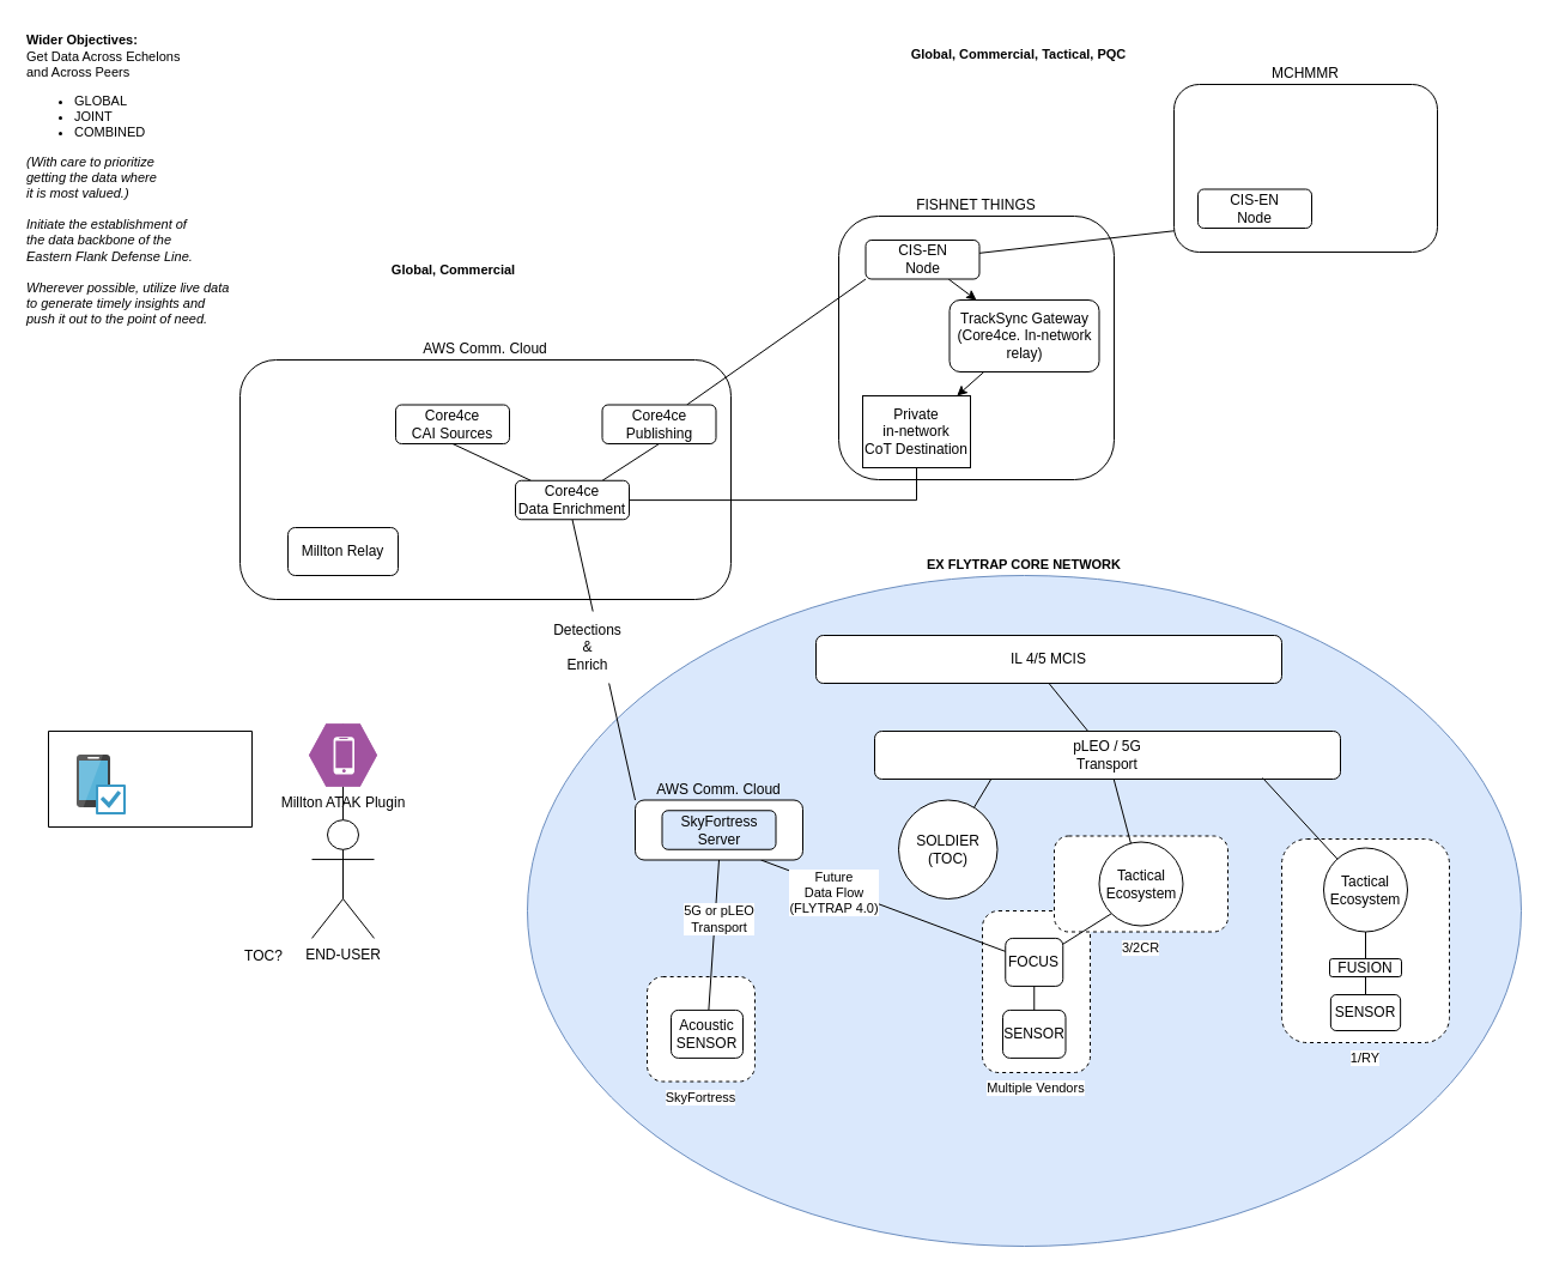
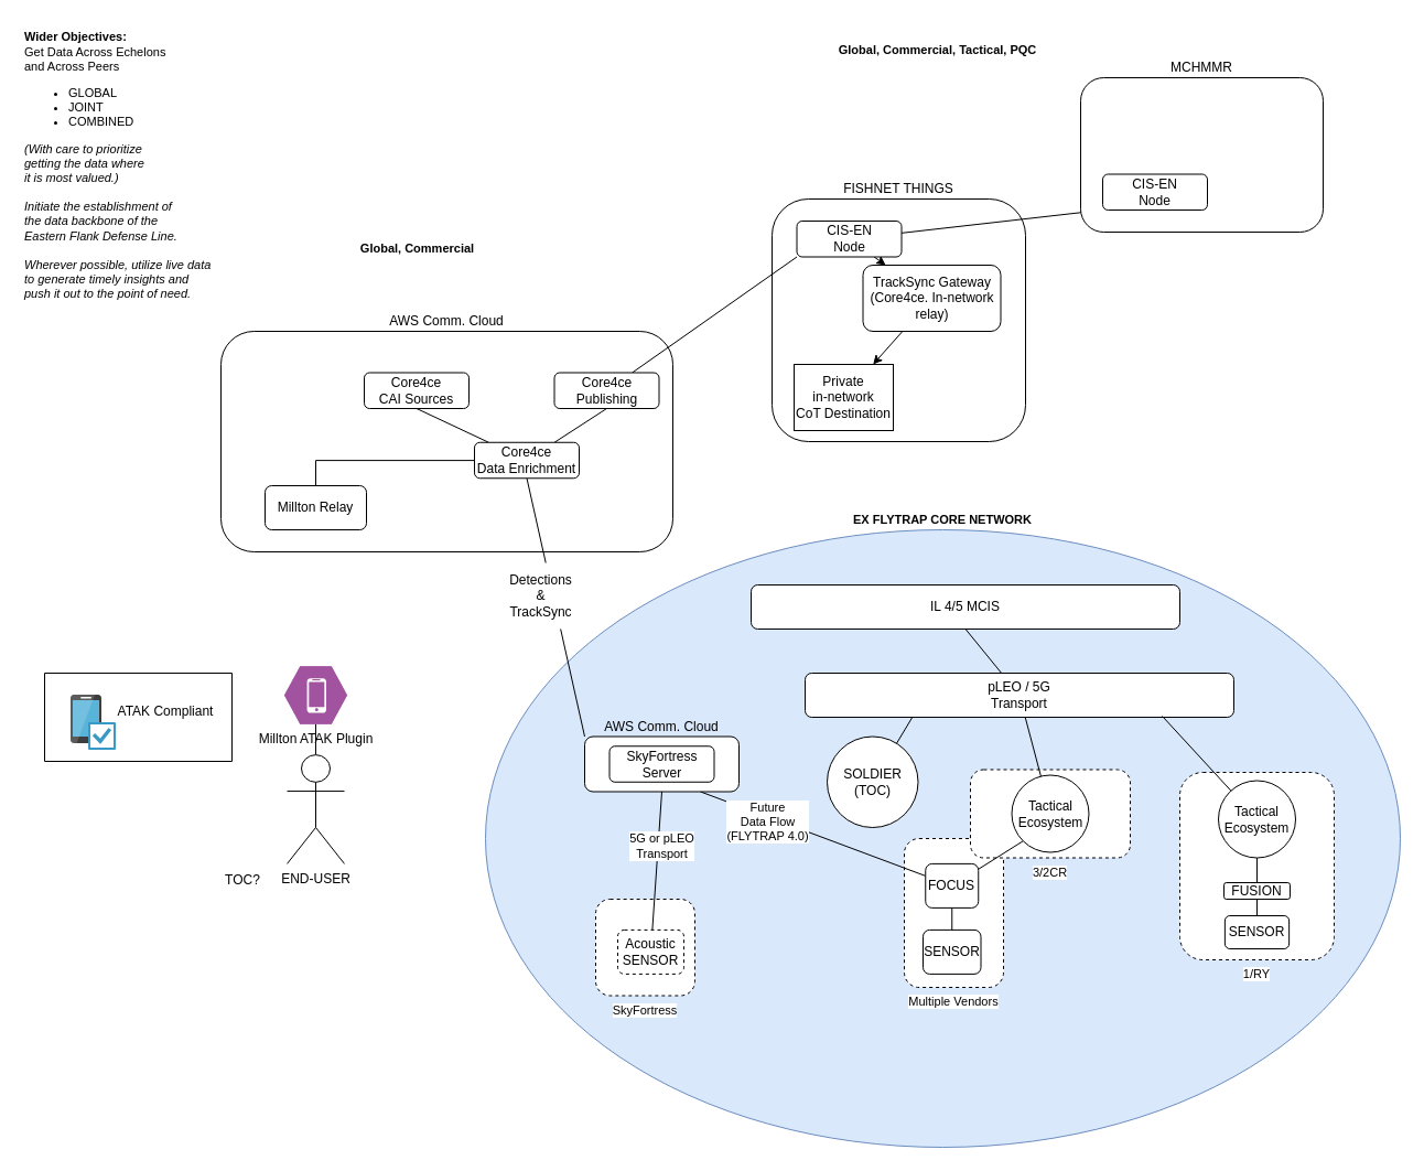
- <mxCell id="60" value="TrackSync Gateway&lt;br&gt;(Core4ce. In-network relay)" style="rounded=1;whiteSpace=wrap;html=1;" parent="1" vertex="1"><mxGeometry x="792.5" y="250" width="125" height="60" as="geometry" /></mxCell>
+ <mxCell id="60" value="TrackSync Gateway&lt;br&gt;(Core4ce. In-network relay)" style="rounded=1;whiteSpace=wrap;html=1;" parent="1" vertex="1"><mxGeometry x="782.5" y="240" width="125" height="60" as="geometry" /></mxCell>
- <mxCell id="38" style="edgeStyle=orthogonalEdgeStyle;rounded=0;orthogonalLoop=1;jettySize=auto;html=1;endArrow=none;startFill=0;" parent="1" source="39" target="58" edge="1"><mxGeometry relative="1" as="geometry" /></mxCell>
+ <mxCell id="38" style="edgeStyle=orthogonalEdgeStyle;rounded=0;orthogonalLoop=1;jettySize=auto;html=1;entryX=0.5;entryY=0;entryDx=0;entryDy=0;endArrow=none;startFill=0;" parent="1" source="39" target="49" edge="1"><mxGeometry relative="1" as="geometry" /></mxCell>
- <mxCell id="57" value="Detections&lt;br&gt;&amp;amp;&lt;br&gt;Enrich" style="text;html=1;align=center;verticalAlign=middle;resizable=0;points=[];autosize=1;fillColor=default;" parent="1" vertex="1"><mxGeometry x="450" y="510" width="80" height="60" as="geometry" /></mxCell>
+ <mxCell id="57" value="Detections&lt;br&gt;&amp;amp;&lt;br&gt;TrackSync" style="text;html=1;align=center;verticalAlign=middle;resizable=0;points=[];autosize=1;fillColor=default;" parent="1" vertex="1"><mxGeometry x="450" y="510" width="80" height="60" as="geometry" /></mxCell>
+ <mxCell id="56" value="ATAK Compliant" style="text;html=1;align=center;verticalAlign=middle;whiteSpace=wrap;rounded=0;" parent="54" vertex="1"><mxGeometry x="65" y="20.0" width="90" height="30" as="geometry" /></mxCell>
- <mxCell id="35" value="SkyFortress&lt;div&gt;Server&lt;/div&gt;" style="rounded=1;whiteSpace=wrap;html=1;fillColor=#dae8fc;" parent="1" vertex="1"><mxGeometry x="552.5" y="676.25" width="95" height="32.5" as="geometry" /></mxCell>
+ <mxCell id="35" value="SkyFortress&lt;div&gt;Server&lt;/div&gt;" style="rounded=1;whiteSpace=wrap;html=1;" parent="1" vertex="1"><mxGeometry x="552.5" y="676.25" width="95" height="32.5" as="geometry" /></mxCell>
- <mxCell id="26" value="Acoustic SENSOR" style="rounded=1;whiteSpace=wrap;html=1;" parent="1" vertex="1"><mxGeometry x="560" y="842.9" width="60" height="40" as="geometry" /></mxCell>
+ <mxCell id="26" value="Acoustic SENSOR" style="rounded=1;whiteSpace=wrap;html=1;dashed=1;" parent="1" vertex="1"><mxGeometry x="560" y="842.9" width="60" height="40" as="geometry" /></mxCell>
